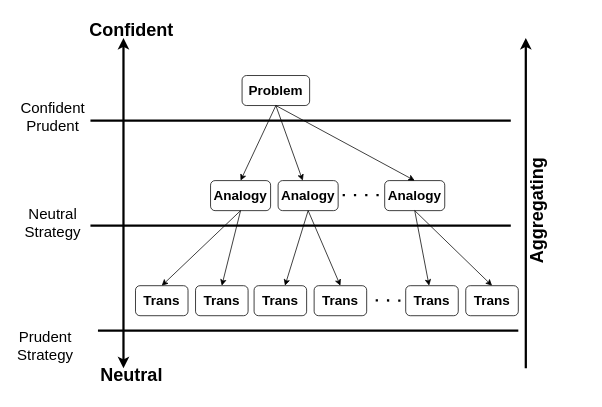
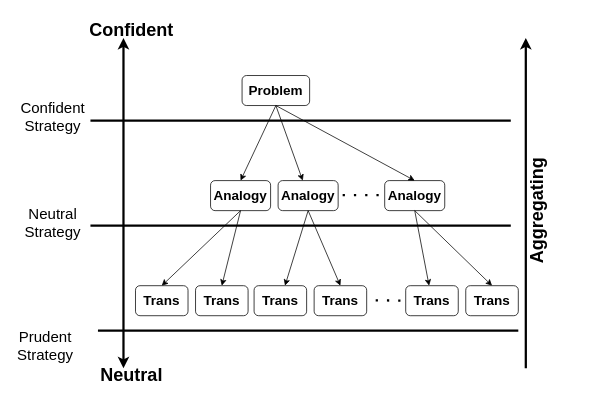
- <mxCell id="29" value="&lt;font style=&quot;font-size: 20px&quot;&gt;Confident&lt;br&gt;Prudent&lt;br&gt;&lt;/font&gt;" style="text;html=1;strokeColor=none;fillColor=none;align=center;verticalAlign=middle;whiteSpace=wrap;rounded=0;" vertex="1" parent="1"><mxGeometry x="30" y="130" width="80" height="50" as="geometry" /></mxCell>
+ <mxCell id="29" value="&lt;font style=&quot;font-size: 20px&quot;&gt;Confident&lt;br&gt;Strategy&lt;br&gt;&lt;/font&gt;" style="text;html=1;strokeColor=none;fillColor=none;align=center;verticalAlign=middle;whiteSpace=wrap;rounded=0;" vertex="1" parent="1"><mxGeometry x="30" y="130" width="80" height="50" as="geometry" /></mxCell>
